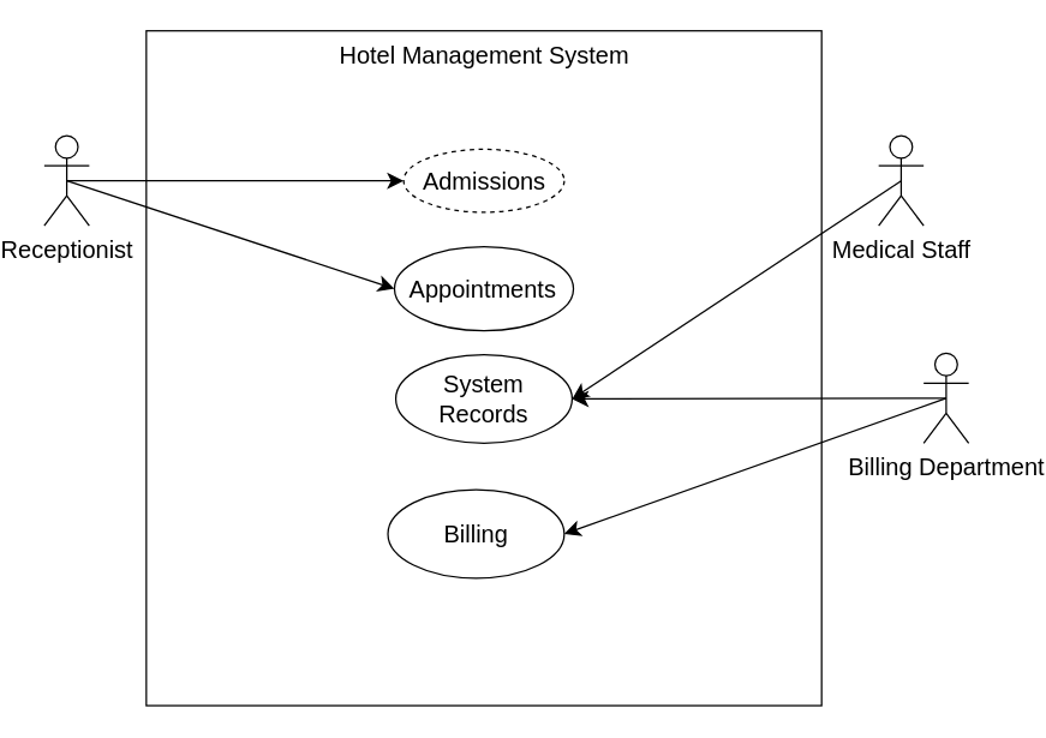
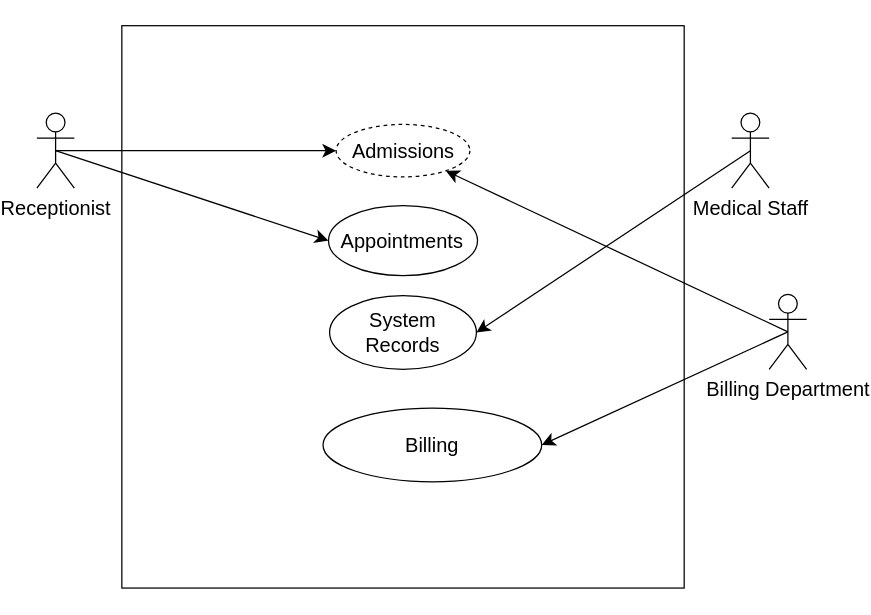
- <mxCell id="8" value="Hotel Management System" style="text;html=1;align=center;verticalAlign=middle;resizable=0;points=[];autosize=1;strokeColor=none;fillColor=none;fontSize=16;" vertex="1" parent="1"><mxGeometry x="207.5" y="20" width="211" height="31" as="geometry" /></mxCell>
- <mxCell id="12" style="edgeStyle=none;curved=1;rounded=0;orthogonalLoop=1;jettySize=auto;html=1;exitX=0.5;exitY=0.5;exitDx=0;exitDy=0;exitPerimeter=0;entryX=1;entryY=0.5;entryDx=0;entryDy=0;fontSize=12;startSize=8;endSize=8;" edge="1" parent="1" source="14" target="11"><mxGeometry relative="1" as="geometry" /></mxCell>
+ <mxCell id="12" style="edgeStyle=none;curved=1;rounded=0;orthogonalLoop=1;jettySize=auto;html=1;exitX=0.5;exitY=0.5;exitDx=0;exitDy=0;exitPerimeter=0;fontSize=12;startSize=8;endSize=8;" edge="1" parent="1" source="14" target="9"><mxGeometry relative="1" as="geometry" /></mxCell>
- <mxCell id="15" value="Billing" style="ellipse;whiteSpace=wrap;html=1;fontSize=16;" vertex="1" parent="1"><mxGeometry x="249" y="326" width="117.5" height="59" as="geometry" /></mxCell>
+ <mxCell id="15" value="Billing" style="ellipse;whiteSpace=wrap;html=1;fontSize=16;" vertex="1" parent="1"><mxGeometry x="249" y="326" width="175" height="59" as="geometry" /></mxCell>
